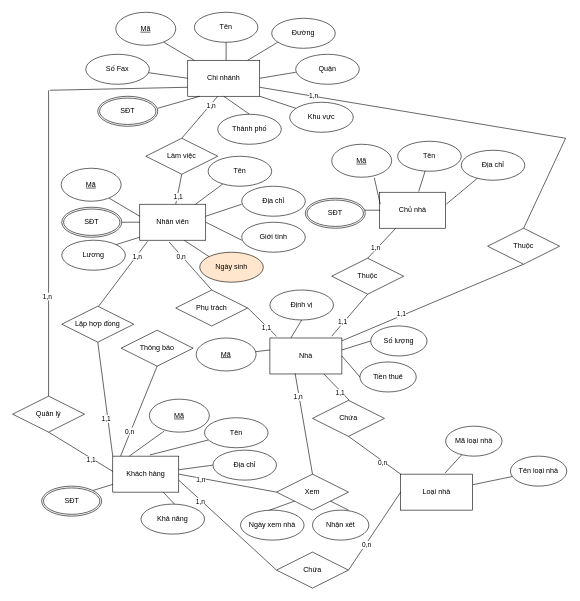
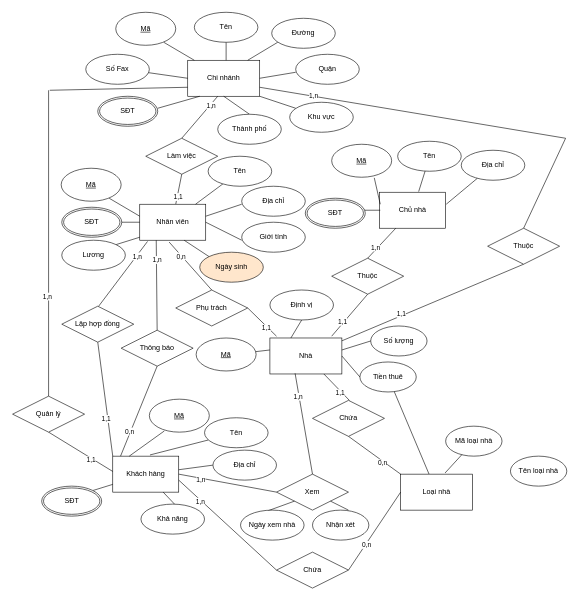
+ <mxCell id="105" value="" style="endArrow=none;html=1;exitX=0.25;exitY=1;exitDx=0;exitDy=0;entryX=0.5;entryY=0;entryDx=0;entryDy=0;" edge="1" parent="1" source="24" target="107"><mxGeometry width="50" height="50" relative="1" as="geometry"><mxPoint x="248" y="400" as="sourcePoint" /><mxPoint x="190" y="550" as="targetPoint" /></mxGeometry></mxCell>
+ <mxCell id="106" value="1,n" style="edgeLabel;html=1;align=center;verticalAlign=middle;resizable=0;points=[];" vertex="1" connectable="0" parent="105"><mxGeometry x="-0.563" y="1" relative="1" as="geometry"><mxPoint as="offset" /></mxGeometry></mxCell>
- <mxCell id="74" value="" style="endArrow=none;html=1;" parent="1" source="92" target="73" edge="1"><mxGeometry width="50" height="50" relative="1" as="geometry"><mxPoint x="538" y="725" as="sourcePoint" /><mxPoint x="245" y="731" as="targetPoint" /></mxGeometry></mxCell>
+ <mxCell id="74" value="" style="endArrow=none;html=1;" parent="1" source="92" target="55" edge="1"><mxGeometry width="50" height="50" relative="1" as="geometry"><mxPoint x="538" y="725" as="sourcePoint" /><mxPoint x="245" y="731" as="targetPoint" /></mxGeometry></mxCell>
